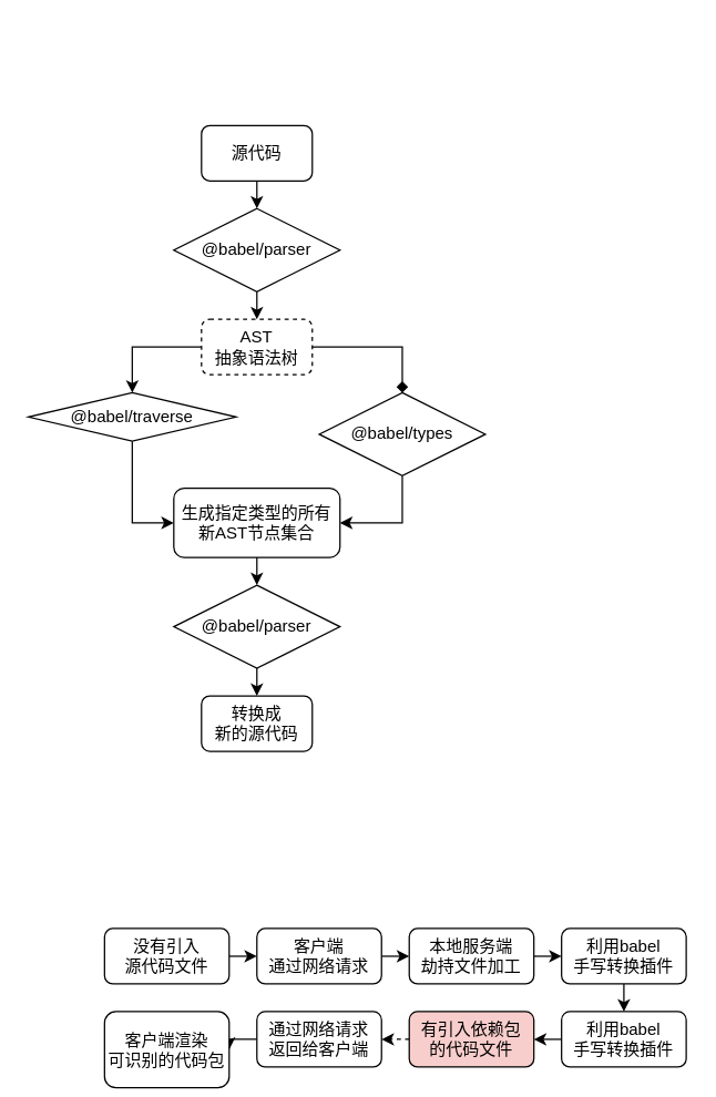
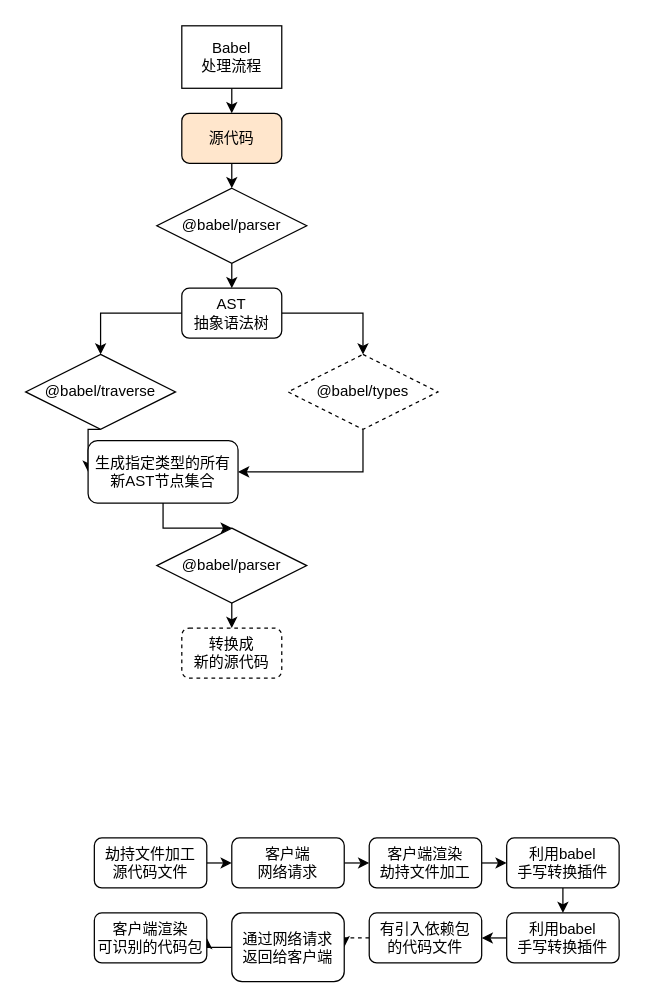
+ <mxCell id="5" value="Babel&lt;br&gt;处理流程" style="whiteSpace=wrap;html=1;" vertex="1" parent="1"><mxGeometry x="145" y="20" width="80" height="50" as="geometry" /></mxCell>
+ <mxCell id="4" style="edgeStyle=orthogonalEdgeStyle;rounded=0;orthogonalLoop=1;jettySize=auto;html=1;exitX=0.5;exitY=1;exitDx=0;exitDy=0;entryX=0.5;entryY=0;entryDx=0;entryDy=0;" edge="1" parent="1" source="5" target="3"><mxGeometry relative="1" as="geometry" /></mxCell>
- <mxCell id="3" value="源代码" style="rounded=1;whiteSpace=wrap;html=1;" vertex="1" parent="1"><mxGeometry x="145" y="90" width="80" height="40" as="geometry" /></mxCell>
+ <mxCell id="3" value="源代码" style="rounded=1;whiteSpace=wrap;html=1;fillColor=#ffe6cc;" vertex="1" parent="1"><mxGeometry x="145" y="90" width="80" height="40" as="geometry" /></mxCell>
- <mxCell id="8" value="AST&lt;br&gt;抽象语法树" style="rounded=1;whiteSpace=wrap;html=1;dashed=1;" vertex="1" parent="1"><mxGeometry x="145" y="230" width="80" height="40" as="geometry" /></mxCell>
+ <mxCell id="8" value="AST&lt;br&gt;抽象语法树" style="rounded=1;whiteSpace=wrap;html=1;" vertex="1" parent="1"><mxGeometry x="145" y="230" width="80" height="40" as="geometry" /></mxCell>
- <mxCell id="6" style="edgeStyle=orthogonalEdgeStyle;rounded=0;orthogonalLoop=1;jettySize=auto;html=1;exitX=1;exitY=0.5;exitDx=0;exitDy=0;entryX=0.5;entryY=0;entryDx=0;entryDy=0;endArrow=diamond;" edge="1" parent="1" source="8" target="14"><mxGeometry relative="1" as="geometry" /></mxCell>
+ <mxCell id="6" style="edgeStyle=orthogonalEdgeStyle;rounded=0;orthogonalLoop=1;jettySize=auto;html=1;exitX=1;exitY=0.5;exitDx=0;exitDy=0;entryX=0.5;entryY=0;entryDx=0;entryDy=0;" edge="1" parent="1" source="8" target="14"><mxGeometry relative="1" as="geometry" /></mxCell>
- <mxCell id="12" value="@babel/traverse" style="rhombus;whiteSpace=wrap;html=1;" vertex="1" parent="1"><mxGeometry x="20" y="283" width="150" height="35" as="geometry" /></mxCell>
+ <mxCell id="12" value="@babel/traverse" style="rhombus;whiteSpace=wrap;html=1;" vertex="1" parent="1"><mxGeometry x="20" y="283" width="120" height="60" as="geometry" /></mxCell>
- <mxCell id="14" value="@babel/types" style="rhombus;whiteSpace=wrap;html=1;" vertex="1" parent="1"><mxGeometry x="230" y="283" width="120" height="60" as="geometry" /></mxCell>
+ <mxCell id="14" value="@babel/types" style="rhombus;whiteSpace=wrap;html=1;dashed=1;" vertex="1" parent="1"><mxGeometry x="230" y="283" width="120" height="60" as="geometry" /></mxCell>
- <mxCell id="16" value="生成指定类型的所有新AST节点集合" style="rounded=1;whiteSpace=wrap;html=1;" vertex="1" parent="1"><mxGeometry x="125" y="352" width="120" height="50" as="geometry" /></mxCell>
+ <mxCell id="16" value="生成指定类型的所有新AST节点集合" style="rounded=1;whiteSpace=wrap;html=1;" vertex="1" parent="1"><mxGeometry x="70" y="352" width="120" height="50" as="geometry" /></mxCell>
- <mxCell id="19" value="转换成&lt;br&gt;新的源代码" style="rounded=1;whiteSpace=wrap;html=1;" vertex="1" parent="1"><mxGeometry x="145" y="502" width="80" height="40" as="geometry" /></mxCell>
+ <mxCell id="19" value="转换成&lt;br&gt;新的源代码" style="rounded=1;whiteSpace=wrap;html=1;dashed=1;" vertex="1" parent="1"><mxGeometry x="145" y="502" width="80" height="40" as="geometry" /></mxCell>
- <mxCell id="29" value="没有引入&lt;br&gt;源代码文件" style="rounded=1;whiteSpace=wrap;html=1;" vertex="1" parent="1"><mxGeometry x="75" y="670" width="90" height="40" as="geometry" /></mxCell>
+ <mxCell id="29" value="劫持文件加工&lt;br&gt;源代码文件" style="rounded=1;whiteSpace=wrap;html=1;" vertex="1" parent="1"><mxGeometry x="75" y="670" width="90" height="40" as="geometry" /></mxCell>
- <mxCell id="21" value="客户端&lt;br&gt;通过网络请求" style="rounded=1;whiteSpace=wrap;html=1;" vertex="1" parent="1"><mxGeometry x="185" y="670" width="90" height="40" as="geometry" /></mxCell>
+ <mxCell id="21" value="客户端&lt;br&gt;网络请求" style="rounded=1;whiteSpace=wrap;html=1;" vertex="1" parent="1"><mxGeometry x="185" y="670" width="90" height="40" as="geometry" /></mxCell>
- <mxCell id="23" value="本地服务端&lt;br&gt;劫持文件加工" style="rounded=1;whiteSpace=wrap;html=1;" vertex="1" parent="1"><mxGeometry x="295" y="670" width="90" height="40" as="geometry" /></mxCell>
+ <mxCell id="23" value="客户端渲染&lt;br&gt;劫持文件加工" style="rounded=1;whiteSpace=wrap;html=1;" vertex="1" parent="1"><mxGeometry x="295" y="670" width="90" height="40" as="geometry" /></mxCell>
- <mxCell id="33" value="通过网络请求&lt;br&gt;返回给客户端" style="rounded=1;whiteSpace=wrap;html=1;" vertex="1" parent="1"><mxGeometry x="185" y="730" width="90" height="40" as="geometry" /></mxCell>
+ <mxCell id="33" value="通过网络请求&lt;br&gt;返回给客户端" style="rounded=1;whiteSpace=wrap;html=1;" vertex="1" parent="1"><mxGeometry x="185" y="730" width="90" height="55" as="geometry" /></mxCell>
- <mxCell id="31" value="有引入依赖包&lt;br&gt;的代码文件" style="rounded=1;whiteSpace=wrap;html=1;fillColor=#f8cecc;" vertex="1" parent="1"><mxGeometry x="295" y="730" width="90" height="40" as="geometry" /></mxCell>
+ <mxCell id="31" value="有引入依赖包&lt;br&gt;的代码文件" style="rounded=1;whiteSpace=wrap;html=1;" vertex="1" parent="1"><mxGeometry x="295" y="730" width="90" height="40" as="geometry" /></mxCell>
- <mxCell id="34" value="客户端渲染&lt;br&gt;可识别的代码包" style="rounded=1;whiteSpace=wrap;html=1;" vertex="1" parent="1"><mxGeometry x="75" y="730" width="90" height="55" as="geometry" /></mxCell>
+ <mxCell id="34" value="客户端渲染&lt;br&gt;可识别的代码包" style="rounded=1;whiteSpace=wrap;html=1;" vertex="1" parent="1"><mxGeometry x="75" y="730" width="90" height="40" as="geometry" /></mxCell>
